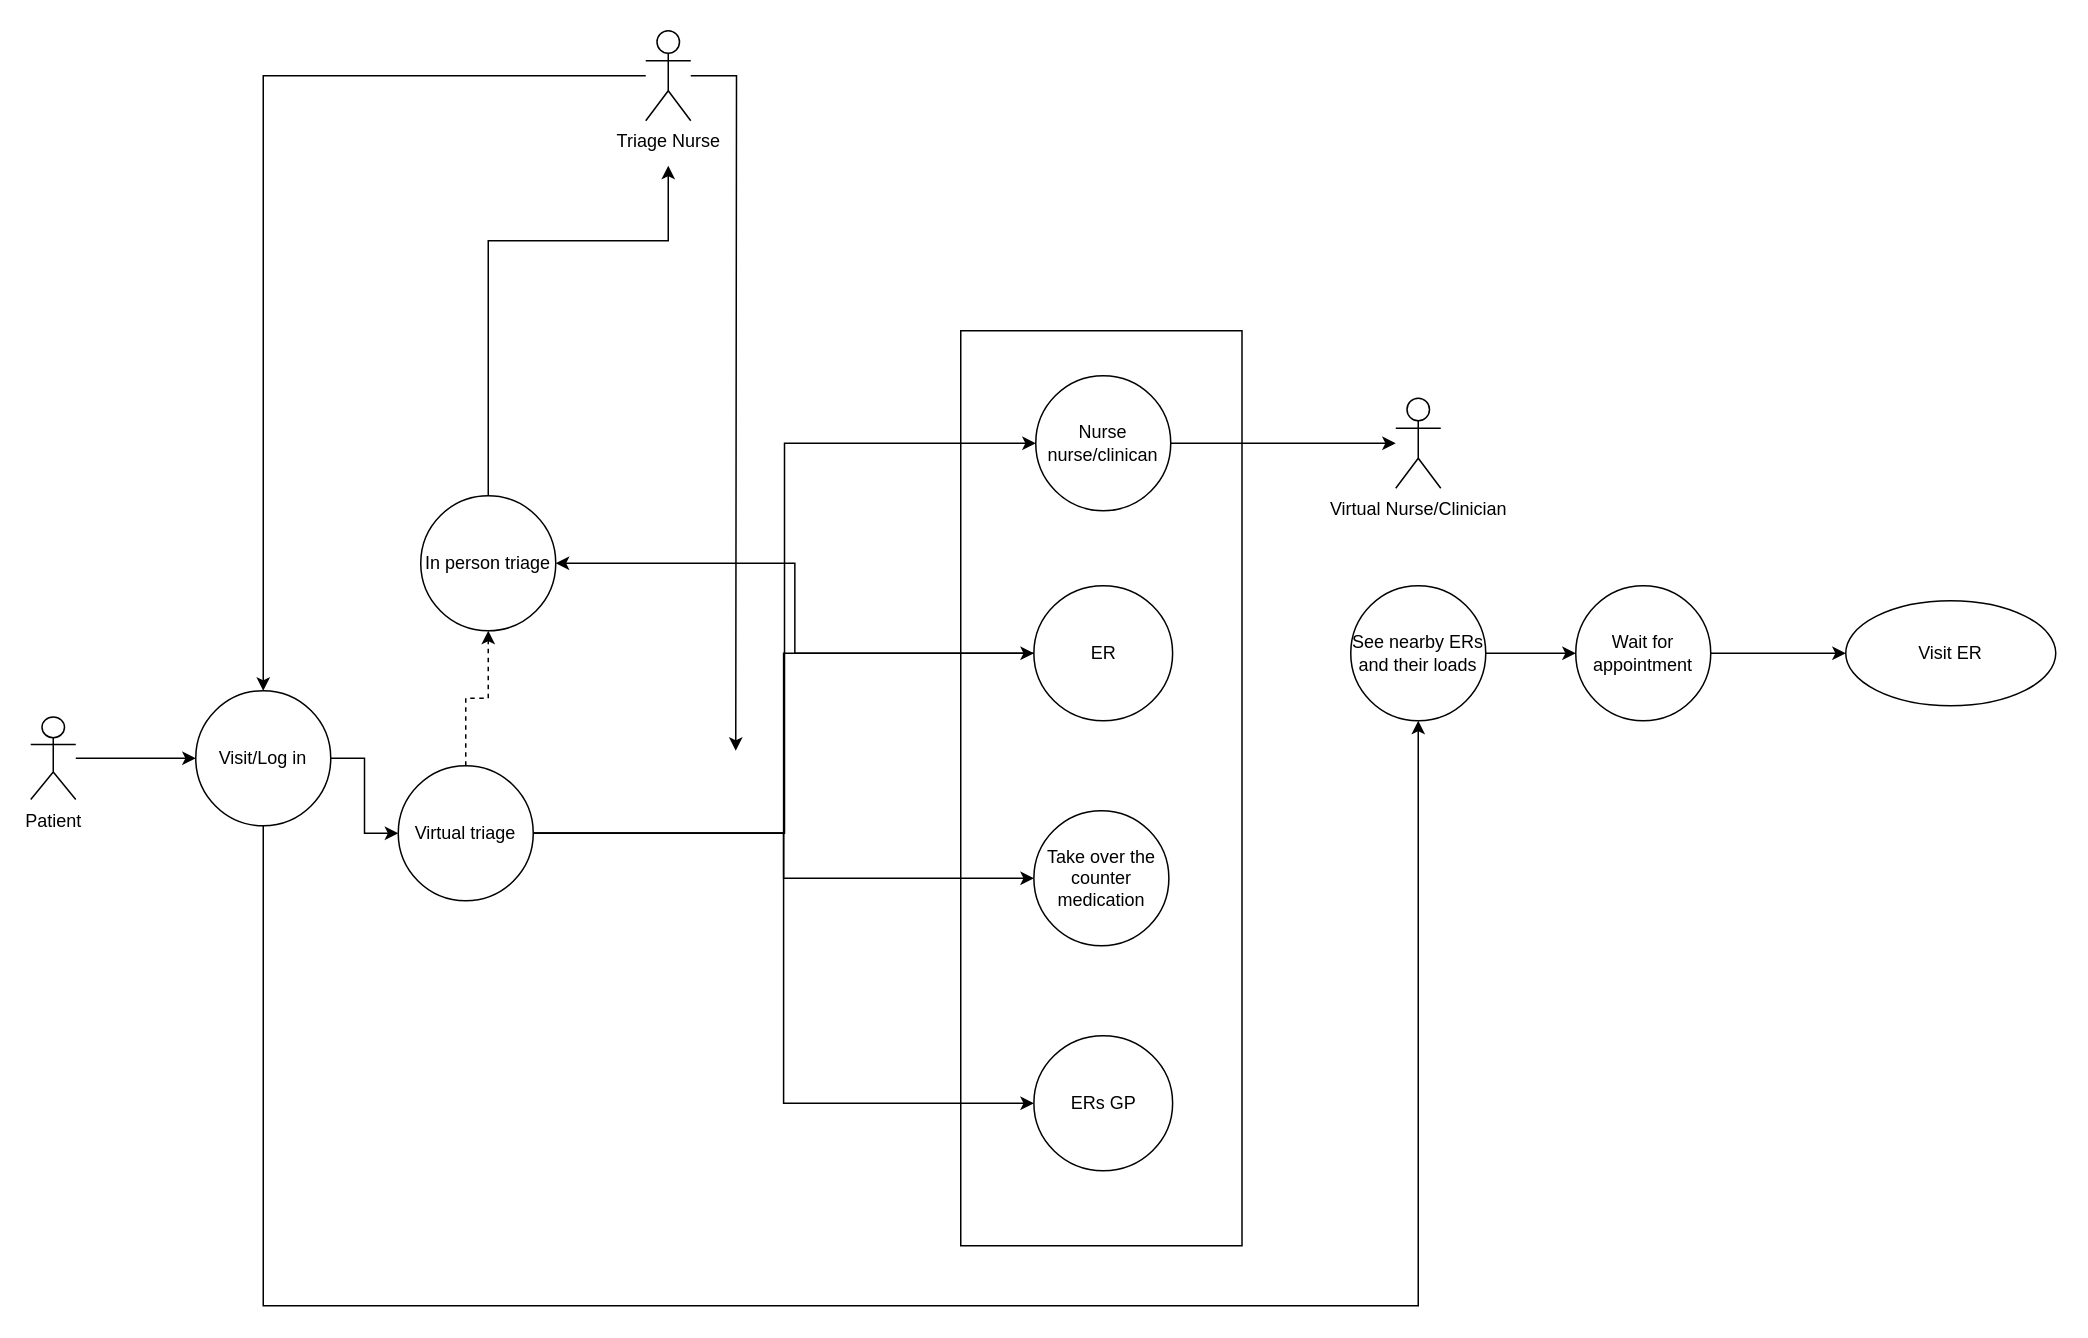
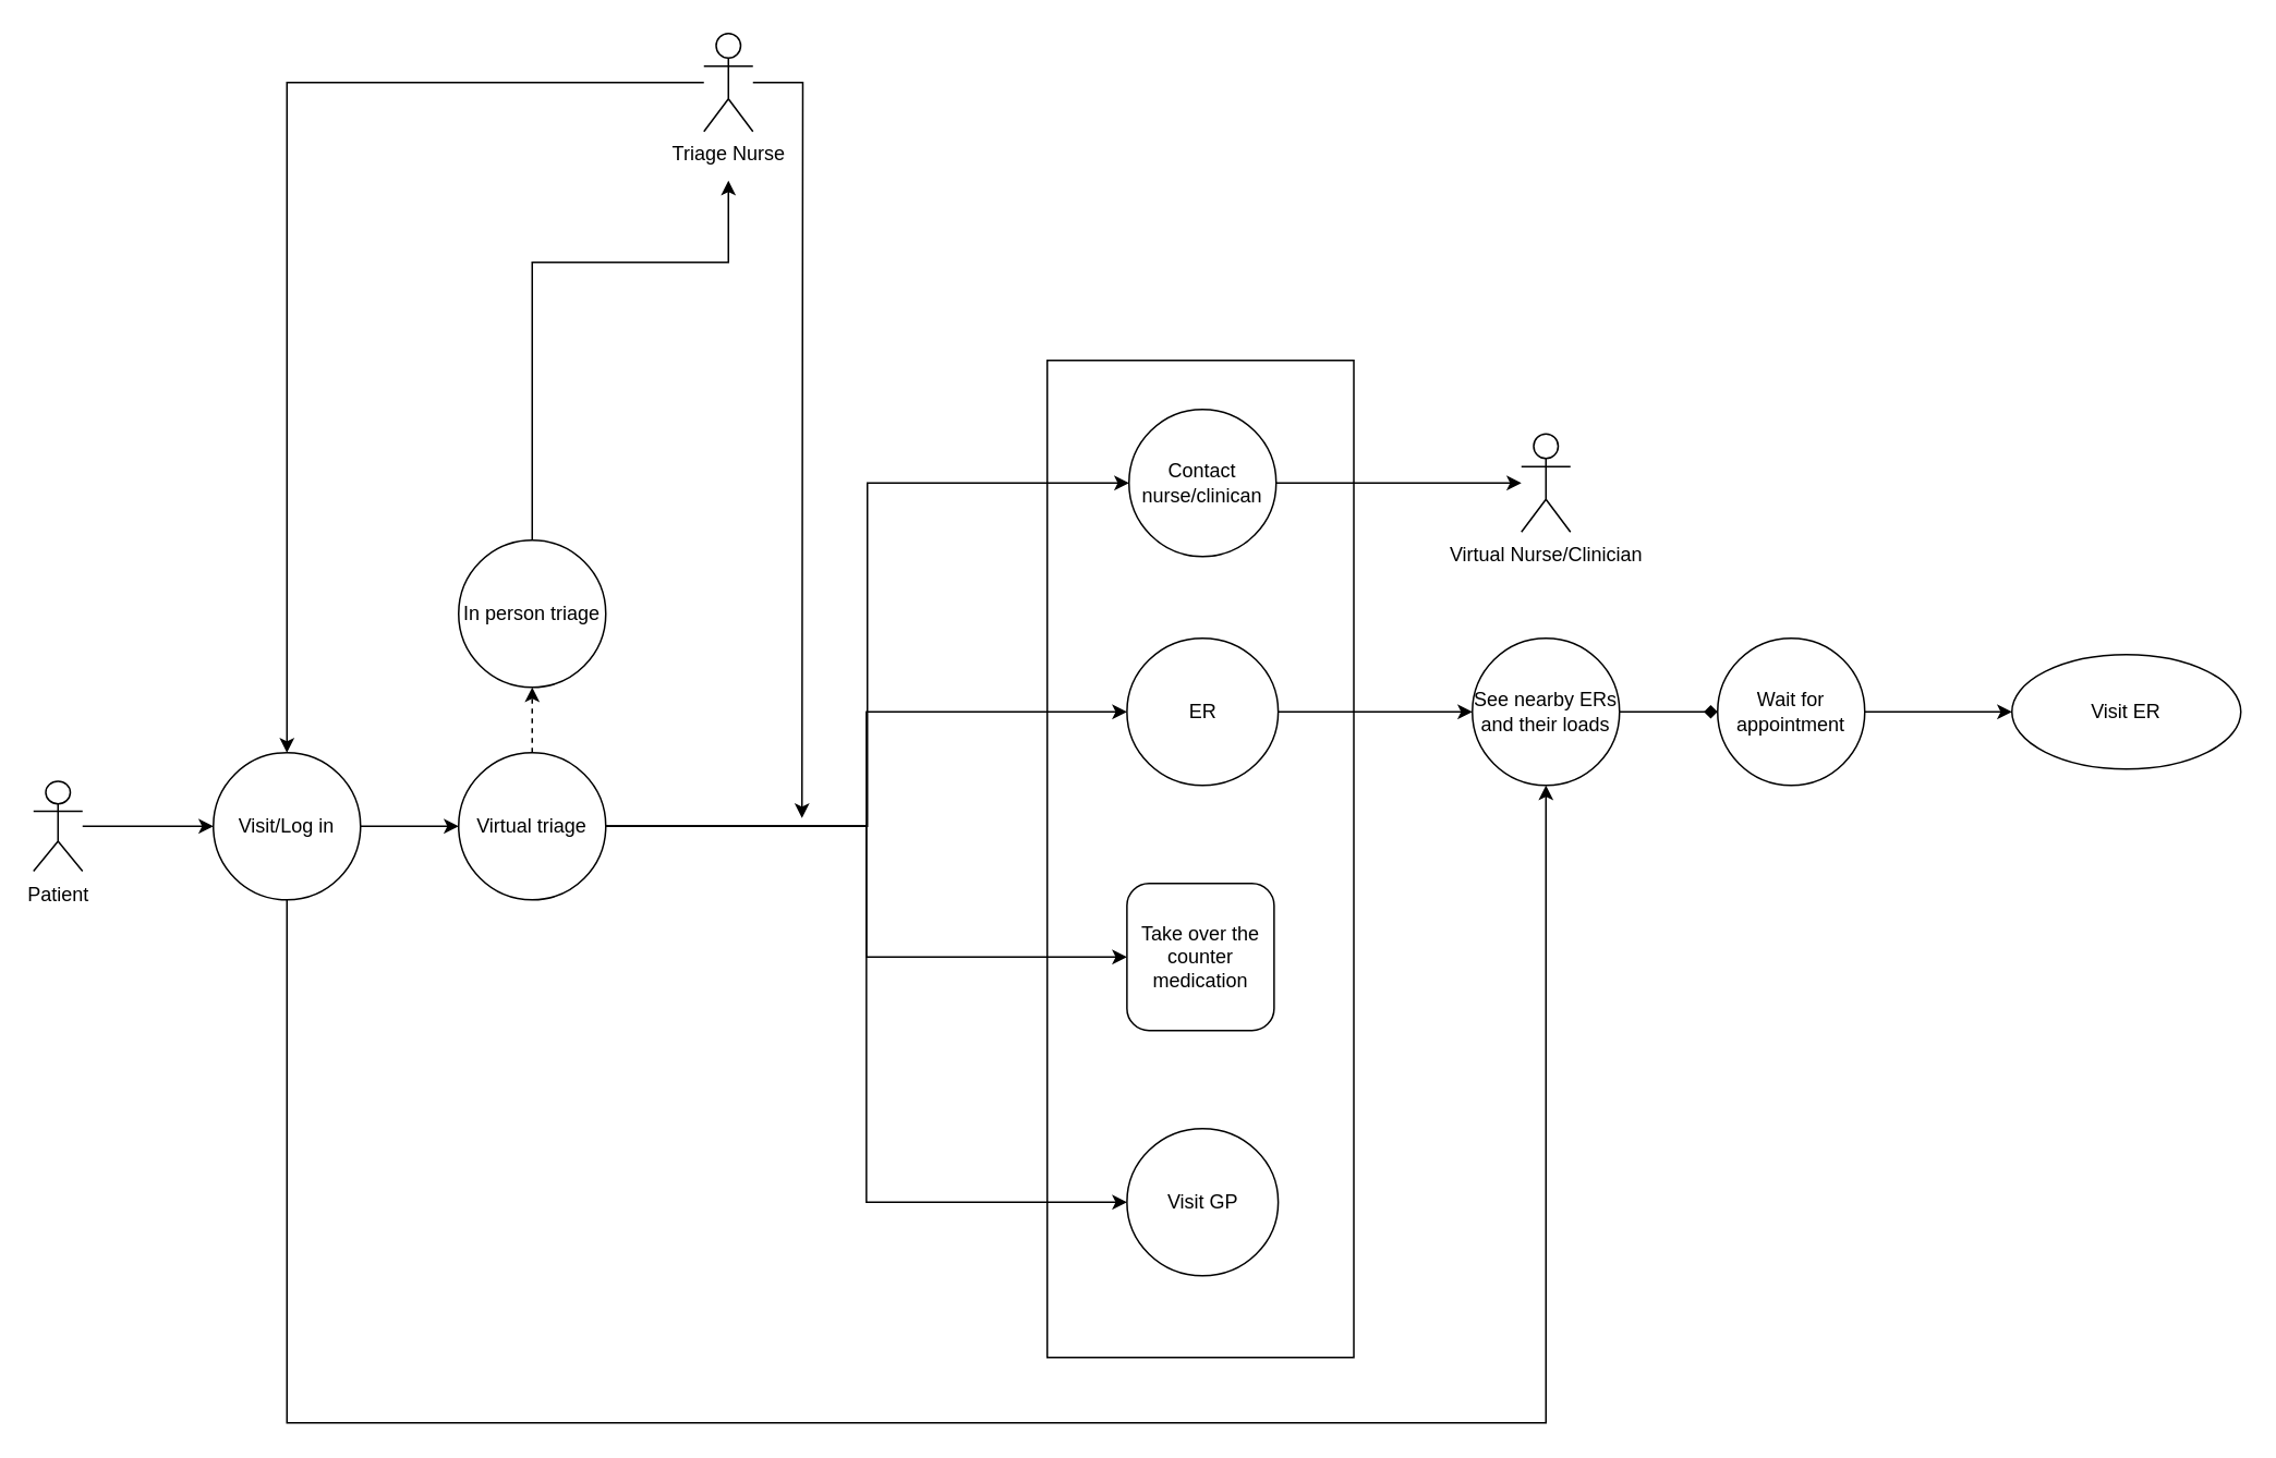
- <mxCell id="26" value="Nurse nurse/clinican" style="ellipse;whiteSpace=wrap;html=1;" vertex="1" parent="1"><mxGeometry x="690" y="250" width="90" height="90" as="geometry" /></mxCell>
+ <mxCell id="26" value="Contact nurse/clinican" style="ellipse;whiteSpace=wrap;html=1;" vertex="1" parent="1"><mxGeometry x="690" y="250" width="90" height="90" as="geometry" /></mxCell>
- <mxCell id="15" value="" style="edgeStyle=orthogonalEdgeStyle;rounded=0;orthogonalLoop=1;jettySize=auto;html=1;" edge="1" parent="1" source="16" target="18"><mxGeometry relative="1" as="geometry" /></mxCell>
+ <mxCell id="15" value="" style="edgeStyle=orthogonalEdgeStyle;rounded=0;orthogonalLoop=1;jettySize=auto;html=1;" edge="1" parent="1" source="16" target="29"><mxGeometry relative="1" as="geometry" /></mxCell>
- <mxCell id="28" value="" style="edgeStyle=orthogonalEdgeStyle;rounded=0;orthogonalLoop=1;jettySize=auto;html=1;" edge="1" parent="1" source="29" target="23"><mxGeometry relative="1" as="geometry" /></mxCell>
+ <mxCell id="28" value="" style="edgeStyle=orthogonalEdgeStyle;rounded=0;orthogonalLoop=1;jettySize=auto;html=1;endArrow=diamond;" edge="1" parent="1" source="29" target="23"><mxGeometry relative="1" as="geometry" /></mxCell>
- <mxCell id="10" value="Virtual triage" style="ellipse;whiteSpace=wrap;html=1;" vertex="1" parent="1"><mxGeometry x="265" y="510" width="90" height="90" as="geometry" /></mxCell>
+ <mxCell id="10" value="Virtual triage" style="ellipse;whiteSpace=wrap;html=1;" vertex="1" parent="1"><mxGeometry x="280" y="460" width="90" height="90" as="geometry" /></mxCell>
- <mxCell id="14" value="Take over the counter medication" style="ellipse;whiteSpace=wrap;html=1;" vertex="1" parent="1"><mxGeometry x="688.75" y="540" width="90" height="90" as="geometry" /></mxCell>
+ <mxCell id="14" value="Take over the counter medication" style="whiteSpace=wrap;html=1;rounded=1;" vertex="1" parent="1"><mxGeometry x="688.75" y="540" width="90" height="90" as="geometry" /></mxCell>
- <mxCell id="24" value="ERs GP" style="ellipse;whiteSpace=wrap;html=1;" vertex="1" parent="1"><mxGeometry x="688.75" y="690" width="92.5" height="90" as="geometry" /></mxCell>
+ <mxCell id="24" value="Visit GP" style="ellipse;whiteSpace=wrap;html=1;" vertex="1" parent="1"><mxGeometry x="688.75" y="690" width="92.5" height="90" as="geometry" /></mxCell>
